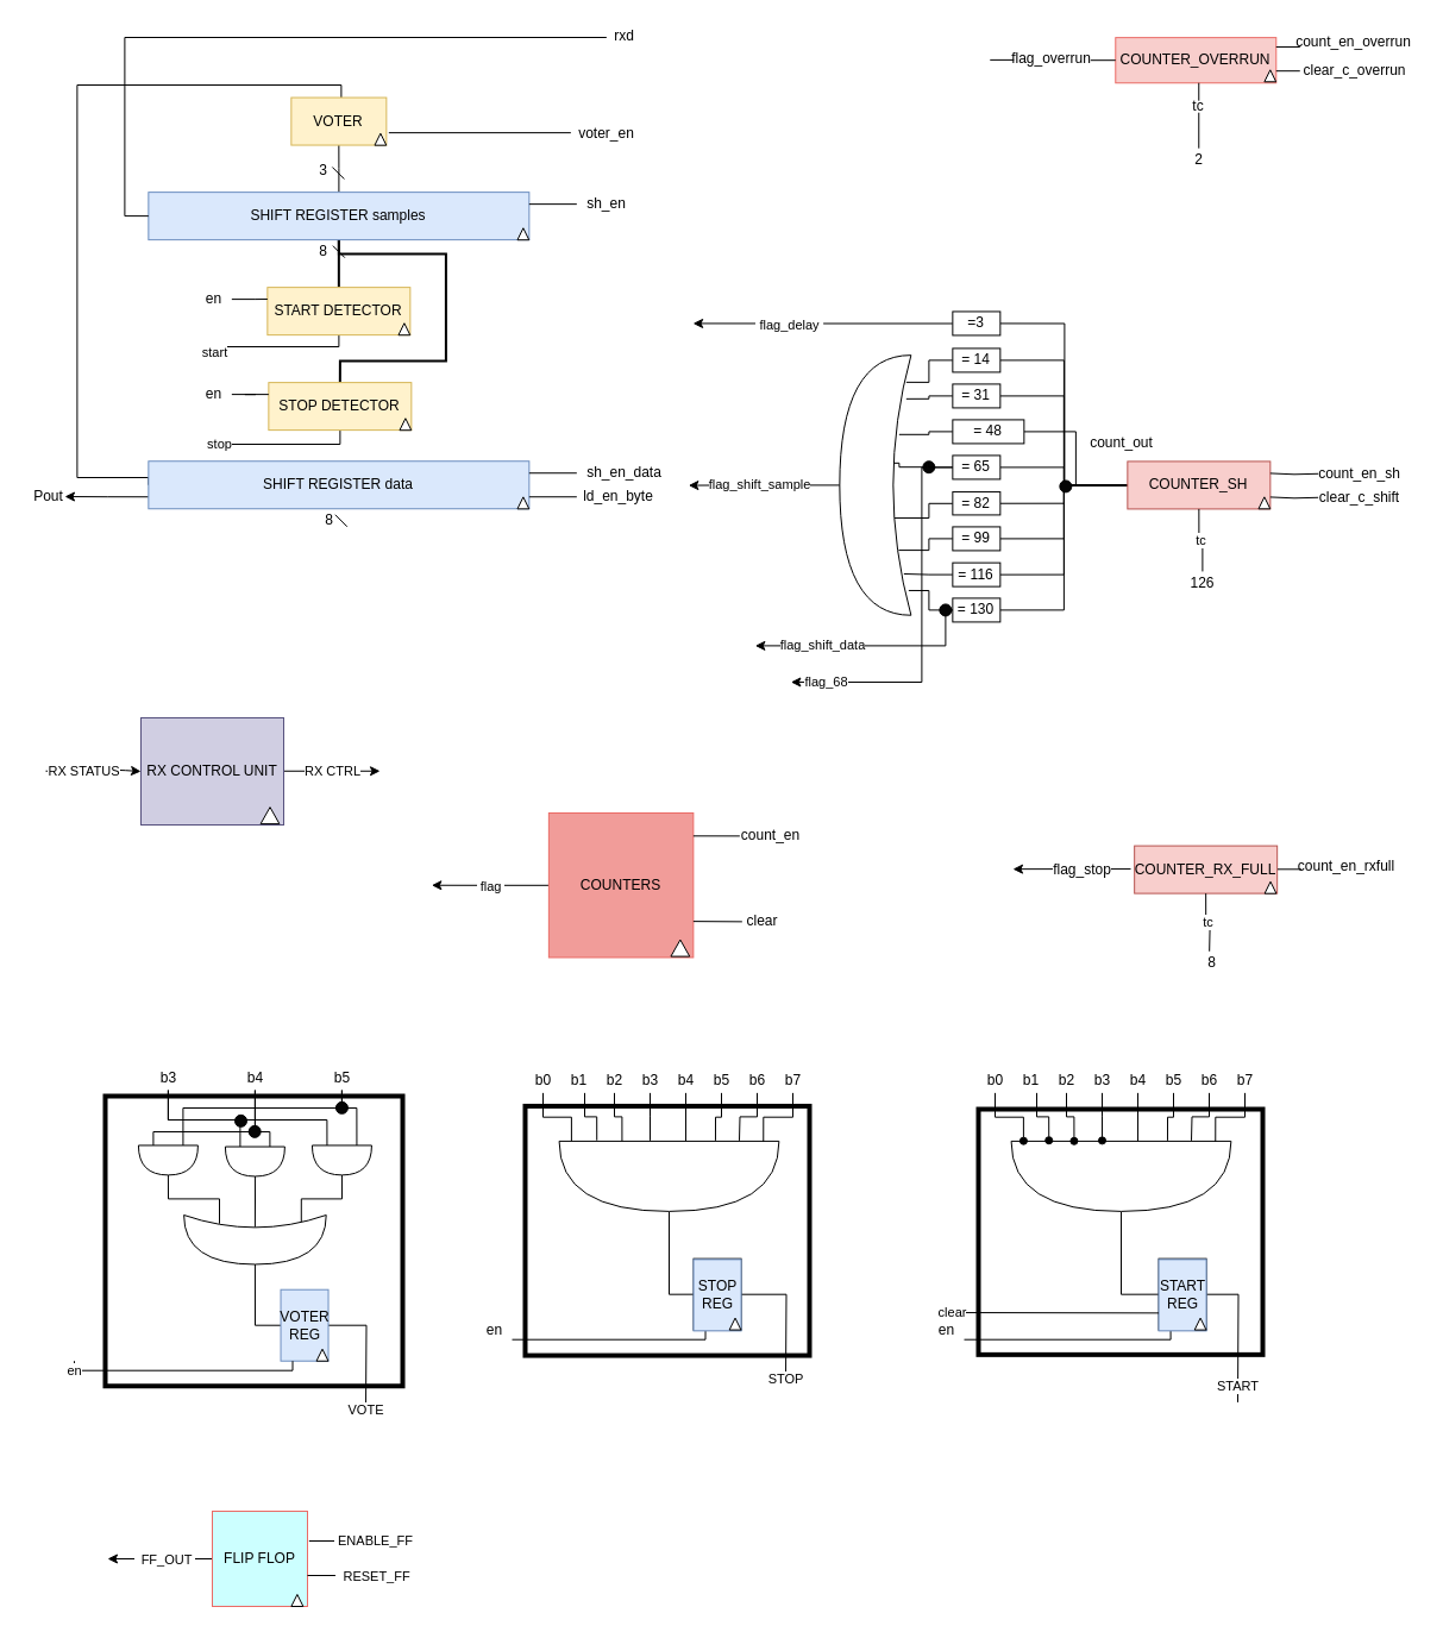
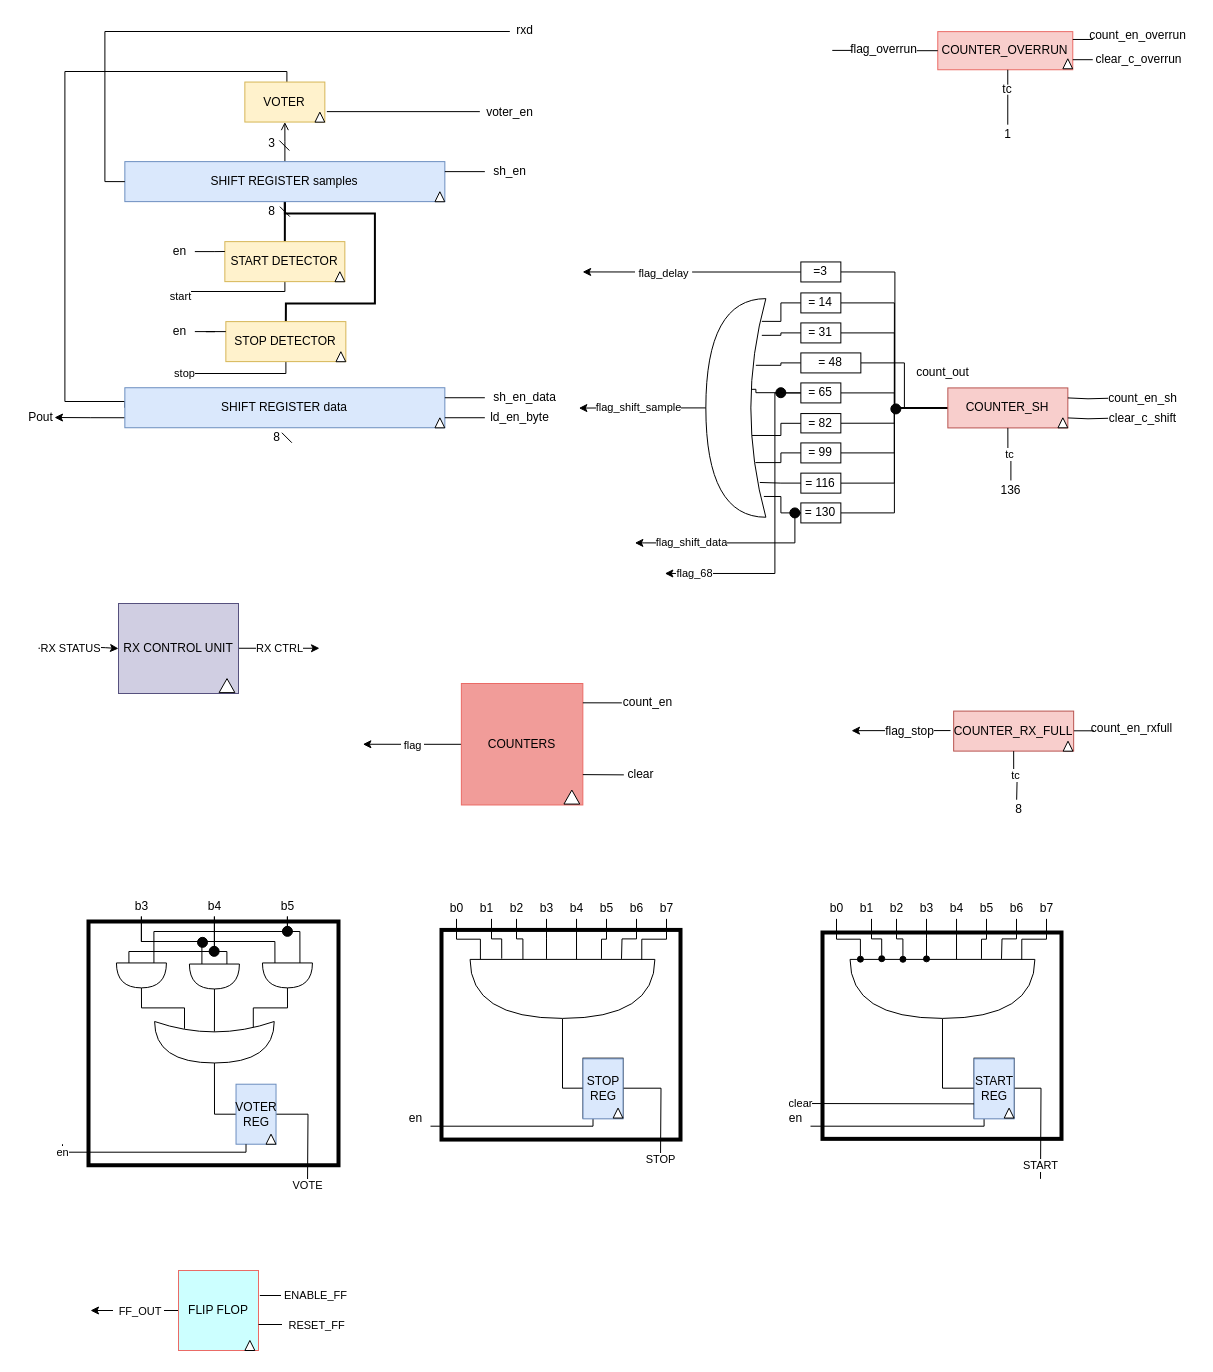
- <mxCell id="3" style="edgeStyle=orthogonalEdgeStyle;rounded=0;orthogonalLoop=1;jettySize=auto;html=1;entryX=0.5;entryY=1;entryDx=0;entryDy=0;endArrow=none;endFill=0;" parent="1" source="5" target="29" edge="1"><mxGeometry relative="1" as="geometry" /></mxCell>
+ <mxCell id="3" style="edgeStyle=orthogonalEdgeStyle;rounded=0;orthogonalLoop=1;jettySize=auto;html=1;entryX=0.5;entryY=1;entryDx=0;entryDy=0;endArrow=open;endFill=0;" parent="1" source="5" target="29" edge="1"><mxGeometry relative="1" as="geometry" /></mxCell>
- <mxCell id="181" value="2" style="text;html=1;align=center;verticalAlign=middle;resizable=0;points=[];autosize=1;" parent="1" vertex="1"><mxGeometry x="997.28" y="124" width="20" height="20" as="geometry" /></mxCell>
+ <mxCell id="181" value="1" style="text;html=1;align=center;verticalAlign=middle;resizable=0;points=[];autosize=1;" parent="1" vertex="1"><mxGeometry x="997.28" y="124" width="20" height="20" as="geometry" /></mxCell>
- <mxCell id="160" value="126" style="text;html=1;align=center;verticalAlign=middle;resizable=0;points=[];autosize=1;" parent="1" vertex="1"><mxGeometry x="990.38" y="479.93" width="40" height="20" as="geometry" /></mxCell>
+ <mxCell id="160" value="136" style="text;html=1;align=center;verticalAlign=middle;resizable=0;points=[];autosize=1;" parent="1" vertex="1"><mxGeometry x="990.38" y="479.93" width="40" height="20" as="geometry" /></mxCell>
